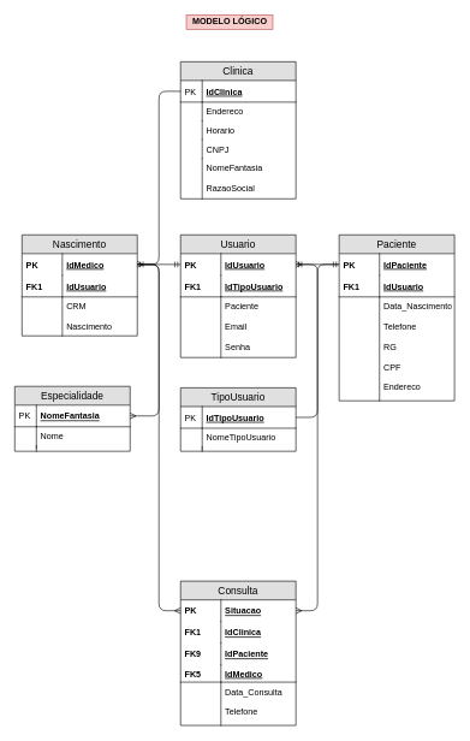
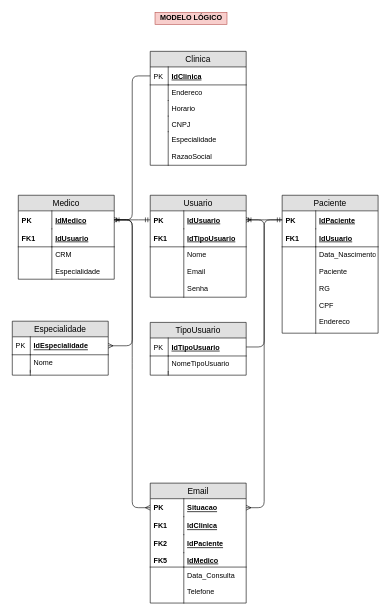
- <mxCell id="12" value="NomeFantasia&#10;&#10;RazaoSocial" style="shape=partialRectangle;top=0;left=0;right=0;bottom=0;align=left;verticalAlign=top;fillColor=none;spacingLeft=34;spacingRight=4;overflow=hidden;rotatable=0;points=[[0,0.5],[1,0.5]];portConstraint=eastwest;dropTarget=0;fontSize=12;" vertex="1" parent="3"><mxGeometry y="134" width="160" height="56" as="geometry" /></mxCell>
+ <mxCell id="12" value="Especialidade&#10;&#10;RazaoSocial" style="shape=partialRectangle;top=0;left=0;right=0;bottom=0;align=left;verticalAlign=top;fillColor=none;spacingLeft=34;spacingRight=4;overflow=hidden;rotatable=0;points=[[0,0.5],[1,0.5]];portConstraint=eastwest;dropTarget=0;fontSize=12;" vertex="1" parent="3"><mxGeometry y="134" width="160" height="56" as="geometry" /></mxCell>
- <mxCell id="39" value="Nascimento" style="swimlane;fontStyle=0;childLayout=stackLayout;horizontal=1;startSize=26;fillColor=#e0e0e0;horizontalStack=0;resizeParent=1;resizeParentMax=0;resizeLast=0;collapsible=1;marginBottom=0;swimlaneFillColor=#ffffff;align=center;fontSize=14;" vertex="1" parent="1"><mxGeometry x="30" y="325" width="160" height="140" as="geometry" /></mxCell>
+ <mxCell id="39" value="Medico" style="swimlane;fontStyle=0;childLayout=stackLayout;horizontal=1;startSize=26;fillColor=#e0e0e0;horizontalStack=0;resizeParent=1;resizeParentMax=0;resizeLast=0;collapsible=1;marginBottom=0;swimlaneFillColor=#ffffff;align=center;fontSize=14;" vertex="1" parent="1"><mxGeometry x="30" y="325" width="160" height="140" as="geometry" /></mxCell>
- <mxCell id="44" value="CRM&#10;&#10;Nascimento&#10;&#10;" style="shape=partialRectangle;top=0;left=0;right=0;bottom=0;align=left;verticalAlign=top;fillColor=none;spacingLeft=60;spacingRight=4;overflow=hidden;rotatable=0;points=[[0,0.5],[1,0.5]];portConstraint=eastwest;dropTarget=0;fontSize=12;" vertex="1" parent="39"><mxGeometry y="86" width="160" height="54" as="geometry" /></mxCell>
+ <mxCell id="44" value="CRM&#10;&#10;Especialidade&#10;&#10;" style="shape=partialRectangle;top=0;left=0;right=0;bottom=0;align=left;verticalAlign=top;fillColor=none;spacingLeft=60;spacingRight=4;overflow=hidden;rotatable=0;points=[[0,0.5],[1,0.5]];portConstraint=eastwest;dropTarget=0;fontSize=12;" vertex="1" parent="39"><mxGeometry y="86" width="160" height="54" as="geometry" /></mxCell>
- <mxCell id="30" value="Paciente&#10;&#10;Email&#10;&#10;Senha" style="shape=partialRectangle;top=0;left=0;right=0;bottom=0;align=left;verticalAlign=top;fillColor=none;spacingLeft=60;spacingRight=4;overflow=hidden;rotatable=0;points=[[0,0.5],[1,0.5]];portConstraint=eastwest;dropTarget=0;fontSize=12;" vertex="1" parent="25"><mxGeometry y="86" width="160" height="84" as="geometry" /></mxCell>
+ <mxCell id="30" value="Nome&#10;&#10;Email&#10;&#10;Senha" style="shape=partialRectangle;top=0;left=0;right=0;bottom=0;align=left;verticalAlign=top;fillColor=none;spacingLeft=60;spacingRight=4;overflow=hidden;rotatable=0;points=[[0,0.5],[1,0.5]];portConstraint=eastwest;dropTarget=0;fontSize=12;" vertex="1" parent="25"><mxGeometry y="86" width="160" height="84" as="geometry" /></mxCell>
- <mxCell id="37" value="Data_Nascimento&#10;&#10;Telefone&#10;&#10;RG&#10;&#10;CPF&#10;&#10;Endereco" style="shape=partialRectangle;top=0;left=0;right=0;bottom=0;align=left;verticalAlign=top;fillColor=none;spacingLeft=60;spacingRight=4;overflow=hidden;rotatable=0;points=[[0,0.5],[1,0.5]];portConstraint=eastwest;dropTarget=0;fontSize=12;" vertex="1" parent="32"><mxGeometry y="86" width="160" height="144" as="geometry" /></mxCell>
+ <mxCell id="37" value="Data_Nascimento&#10;&#10;Paciente&#10;&#10;RG&#10;&#10;CPF&#10;&#10;Endereco" style="shape=partialRectangle;top=0;left=0;right=0;bottom=0;align=left;verticalAlign=top;fillColor=none;spacingLeft=60;spacingRight=4;overflow=hidden;rotatable=0;points=[[0,0.5],[1,0.5]];portConstraint=eastwest;dropTarget=0;fontSize=12;" vertex="1" parent="32"><mxGeometry y="86" width="160" height="144" as="geometry" /></mxCell>
- <mxCell id="47" value="NomeFantasia" style="shape=partialRectangle;top=0;left=0;right=0;bottom=1;align=left;verticalAlign=middle;fillColor=none;spacingLeft=34;spacingRight=4;overflow=hidden;rotatable=0;points=[[0,0.5],[1,0.5]];portConstraint=eastwest;dropTarget=0;fontStyle=5;fontSize=12;" vertex="1" parent="46"><mxGeometry y="26" width="160" height="30" as="geometry" /></mxCell>
+ <mxCell id="47" value="IdEspecialidade" style="shape=partialRectangle;top=0;left=0;right=0;bottom=1;align=left;verticalAlign=middle;fillColor=none;spacingLeft=34;spacingRight=4;overflow=hidden;rotatable=0;points=[[0,0.5],[1,0.5]];portConstraint=eastwest;dropTarget=0;fontStyle=5;fontSize=12;" vertex="1" parent="46"><mxGeometry y="26" width="160" height="30" as="geometry" /></mxCell>
- <mxCell id="57" value="Consulta" style="swimlane;fontStyle=0;childLayout=stackLayout;horizontal=1;startSize=26;fillColor=#e0e0e0;horizontalStack=0;resizeParent=1;resizeParentMax=0;resizeLast=0;collapsible=1;marginBottom=0;swimlaneFillColor=#ffffff;align=center;fontSize=14;" vertex="1" parent="1"><mxGeometry x="250" y="805" width="160" height="200" as="geometry" /></mxCell>
+ <mxCell id="57" value="Email" style="swimlane;fontStyle=0;childLayout=stackLayout;horizontal=1;startSize=26;fillColor=#e0e0e0;horizontalStack=0;resizeParent=1;resizeParentMax=0;resizeLast=0;collapsible=1;marginBottom=0;swimlaneFillColor=#ffffff;align=center;fontSize=14;" vertex="1" parent="1"><mxGeometry x="250" y="805" width="160" height="200" as="geometry" /></mxCell>
- <mxCell id="63" value="FK9" style="shape=partialRectangle;fontStyle=1;top=0;left=0;bottom=0;fillColor=none;align=left;verticalAlign=middle;spacingLeft=4;spacingRight=4;overflow=hidden;rotatable=0;points=[];portConstraint=eastwest;part=1;fontSize=12;" vertex="1" connectable="0" parent="62"><mxGeometry width="56" height="30" as="geometry" /></mxCell>
+ <mxCell id="63" value="FK2" style="shape=partialRectangle;fontStyle=1;top=0;left=0;bottom=0;fillColor=none;align=left;verticalAlign=middle;spacingLeft=4;spacingRight=4;overflow=hidden;rotatable=0;points=[];portConstraint=eastwest;part=1;fontSize=12;" vertex="1" connectable="0" parent="62"><mxGeometry width="56" height="30" as="geometry" /></mxCell>
